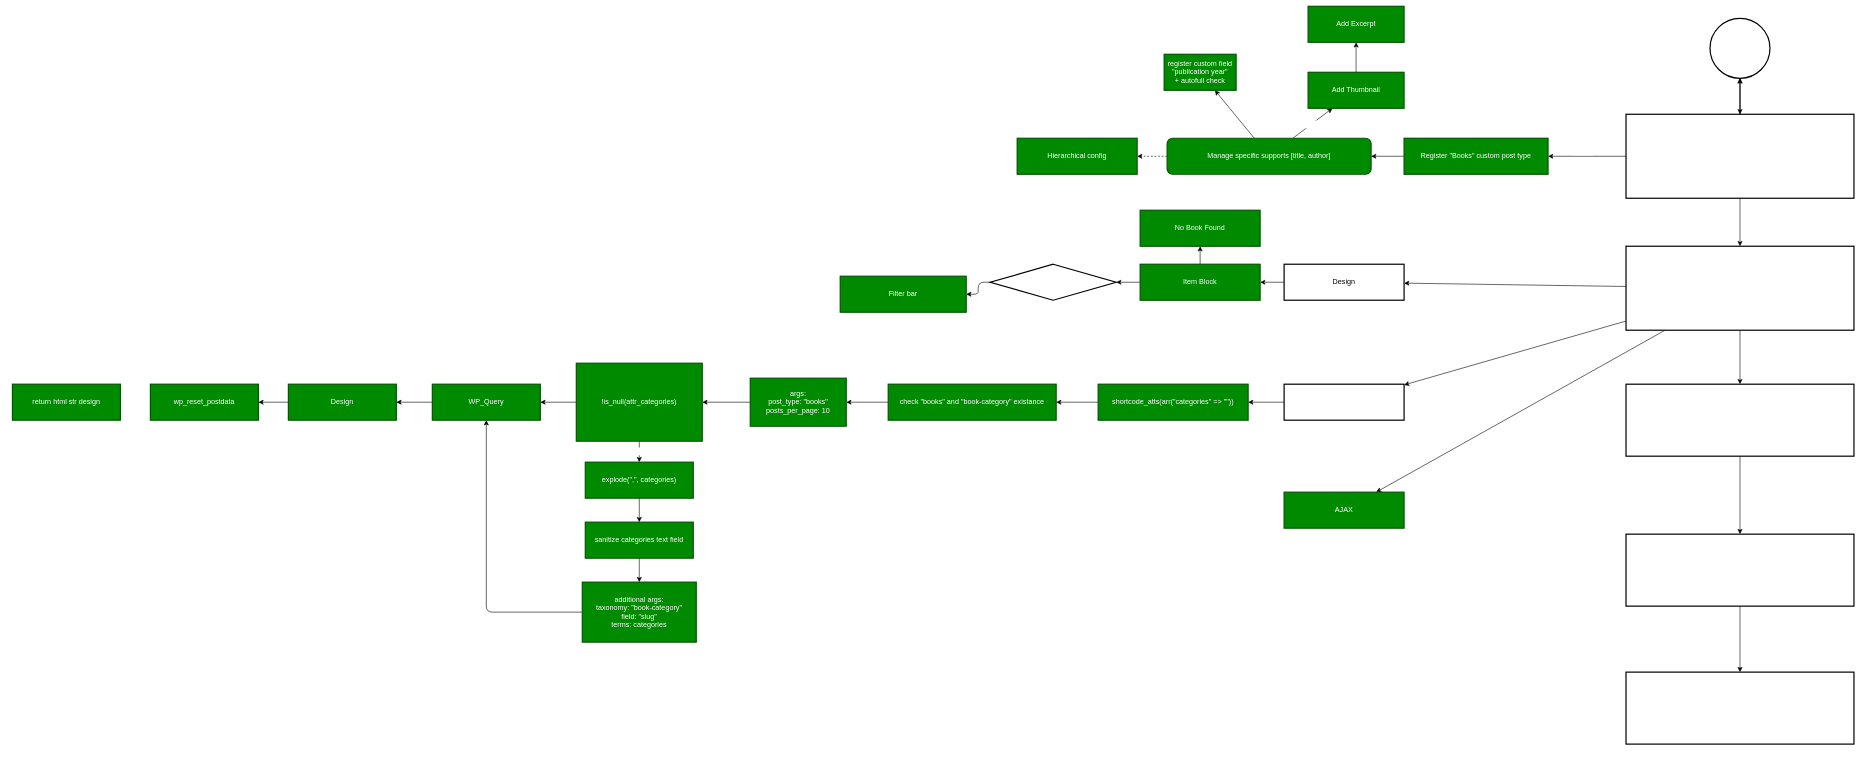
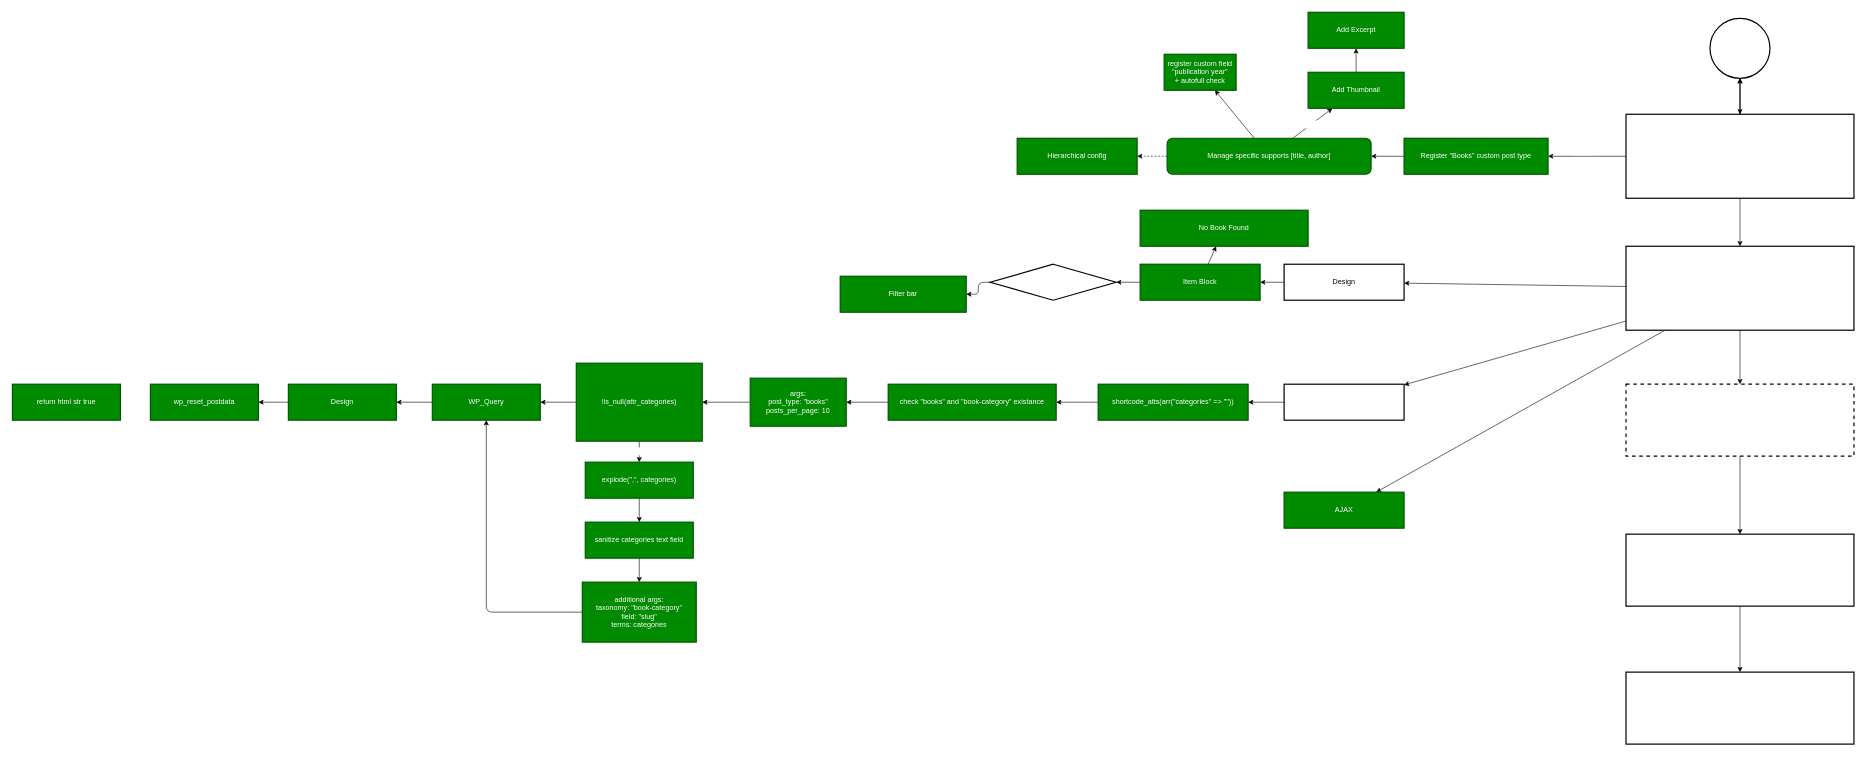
- <mxCell id="64" value="Add Excerpt" style="whiteSpace=wrap;html=1;strokeWidth=2;labelBackgroundColor=none;fillColor=#008a00;strokeColor=#005700;fontColor=#ffffff;" parent="1" vertex="1"><mxGeometry x="2180" y="10" width="160" height="60" as="geometry" /></mxCell>
+ <mxCell id="64" value="Add Excerpt" style="whiteSpace=wrap;html=1;strokeWidth=2;labelBackgroundColor=none;fillColor=#008a00;strokeColor=#005700;fontColor=#ffffff;" parent="1" vertex="1"><mxGeometry x="2180" y="20" width="160" height="60" as="geometry" /></mxCell>
- <mxCell id="66" value="No Book Found" style="whiteSpace=wrap;html=1;strokeWidth=2;labelBackgroundColor=none;fillColor=#008a00;strokeColor=#005700;fontColor=#ffffff;" parent="1" vertex="1"><mxGeometry x="1900" y="350" width="200" height="60" as="geometry" /></mxCell>
+ <mxCell id="66" value="No Book Found" style="whiteSpace=wrap;html=1;strokeWidth=2;labelBackgroundColor=none;fillColor=#008a00;strokeColor=#005700;fontColor=#ffffff;" parent="1" vertex="1"><mxGeometry x="1900" y="350" width="280" height="60" as="geometry" /></mxCell>
- <mxCell id="63" value="return html str design" style="whiteSpace=wrap;html=1;strokeWidth=2;labelBackgroundColor=none;fontColor=#ffffff;fillColor=#008a00;strokeColor=#005700;" parent="1" vertex="1"><mxGeometry x="20" y="640" width="180" height="60" as="geometry" /></mxCell>
+ <mxCell id="63" value="return html str true" style="whiteSpace=wrap;html=1;strokeWidth=2;labelBackgroundColor=none;fontColor=#ffffff;fillColor=#008a00;strokeColor=#005700;" parent="1" vertex="1"><mxGeometry x="20" y="640" width="180" height="60" as="geometry" /></mxCell>
- <mxCell id="16" value="data validation" style="whiteSpace=wrap;html=1;strokeWidth=2;fontColor=#FFFFFF;" parent="1" vertex="1"><mxGeometry x="2710" y="640" width="380" height="120" as="geometry" /></mxCell>
+ <mxCell id="16" value="data validation" style="whiteSpace=wrap;html=1;strokeWidth=2;fontColor=#FFFFFF;dashed=1;" parent="1" vertex="1"><mxGeometry x="2710" y="640" width="380" height="120" as="geometry" /></mxCell>
